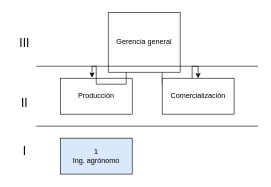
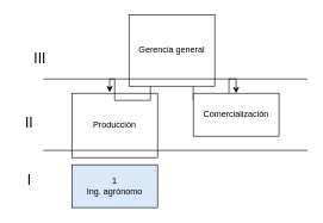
- <mxCell id="9" value="&lt;font style=&quot;font-size: 20px;&quot;&gt;III&lt;/font&gt;" style="text;html=1;align=center;verticalAlign=middle;resizable=0;points=[];autosize=1;strokeColor=none;fillColor=none;" vertex="1" parent="1"><mxGeometry x="20" y="50" width="40" height="40" as="geometry" /></mxCell>
+ <mxCell id="9" value="&lt;font style=&quot;font-size: 20px;&quot;&gt;III&lt;/font&gt;" style="text;html=1;align=center;verticalAlign=middle;resizable=0;points=[];autosize=1;strokeColor=none;fillColor=none;" vertex="1" parent="1"><mxGeometry x="35" y="60" width="40" height="40" as="geometry" /></mxCell>
- <mxCell id="4" value="Producción" style="rounded=0;whiteSpace=wrap;html=1;" vertex="1" parent="1"><mxGeometry x="100" y="130" width="120" height="60" as="geometry" /></mxCell>
+ <mxCell id="4" value="Producción" style="rounded=0;whiteSpace=wrap;html=1;" vertex="1" parent="1"><mxGeometry x="100" y="130" width="120" height="90" as="geometry" /></mxCell>
